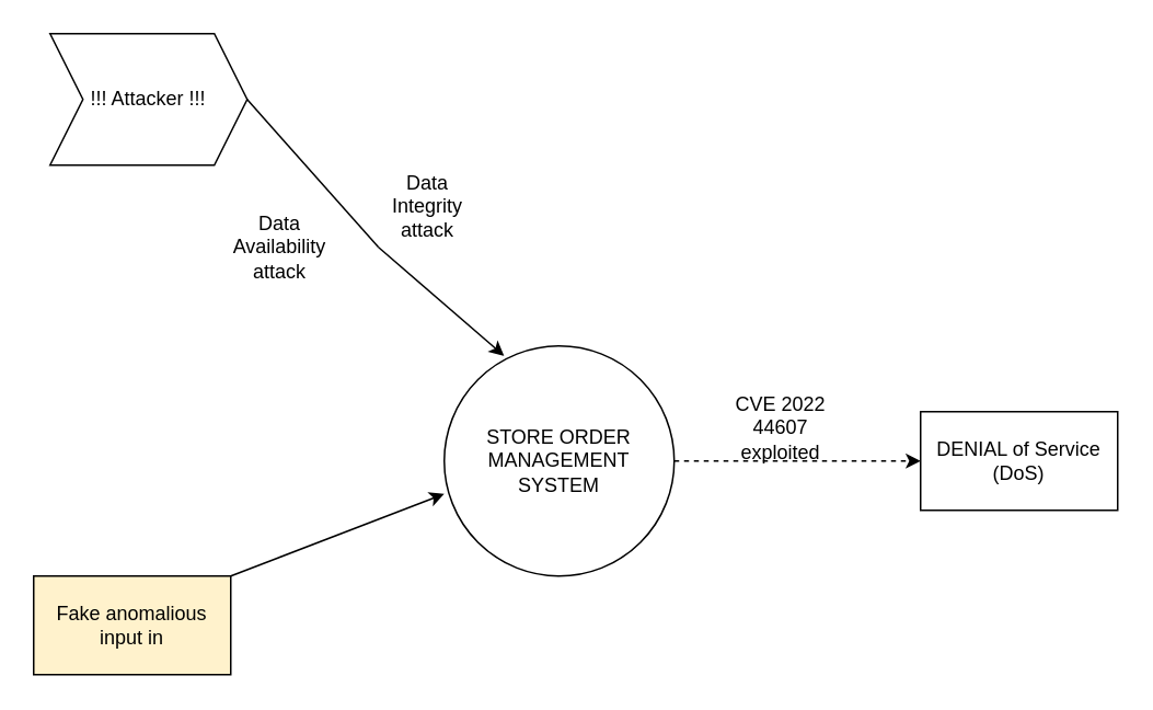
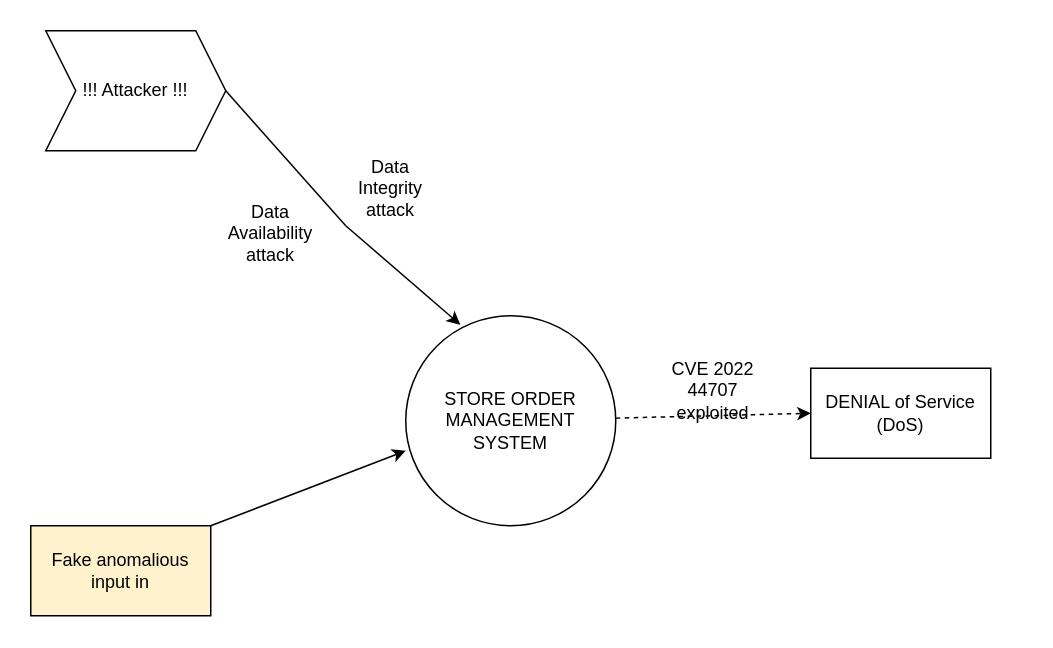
- <mxCell id="12" value="Data Availability attack" style="text;html=1;strokeColor=none;fillColor=none;align=center;verticalAlign=middle;whiteSpace=wrap;rounded=0;" vertex="1" parent="1"><mxGeometry x="140" y="125" width="60" height="50" as="geometry" /></mxCell>
+ <mxCell id="12" value="Data Availability attack" style="text;html=1;strokeColor=none;fillColor=none;align=center;verticalAlign=middle;whiteSpace=wrap;rounded=0;" vertex="1" parent="1"><mxGeometry x="150" y="130" width="60" height="50" as="geometry" /></mxCell>
- <mxCell id="11" value="CVE 2022 44607 exploited" style="text;html=1;strokeColor=none;fillColor=none;align=center;verticalAlign=middle;whiteSpace=wrap;rounded=0;" vertex="1" parent="1"><mxGeometry x="440" y="230" width="70" height="60" as="geometry" /></mxCell>
+ <mxCell id="11" value="CVE 2022 44707 exploited" style="text;html=1;strokeColor=none;fillColor=none;align=center;verticalAlign=middle;whiteSpace=wrap;rounded=0;" vertex="1" parent="1"><mxGeometry x="440" y="230" width="70" height="60" as="geometry" /></mxCell>
- <mxCell id="9" value="DENIAL of Service (DoS)" style="rounded=0;whiteSpace=wrap;html=1;" vertex="1" parent="1"><mxGeometry x="560" y="250" width="120" height="60" as="geometry" /></mxCell>
+ <mxCell id="9" value="DENIAL of Service (DoS)" style="rounded=0;whiteSpace=wrap;html=1;" vertex="1" parent="1"><mxGeometry x="540" y="245" width="120" height="60" as="geometry" /></mxCell>
